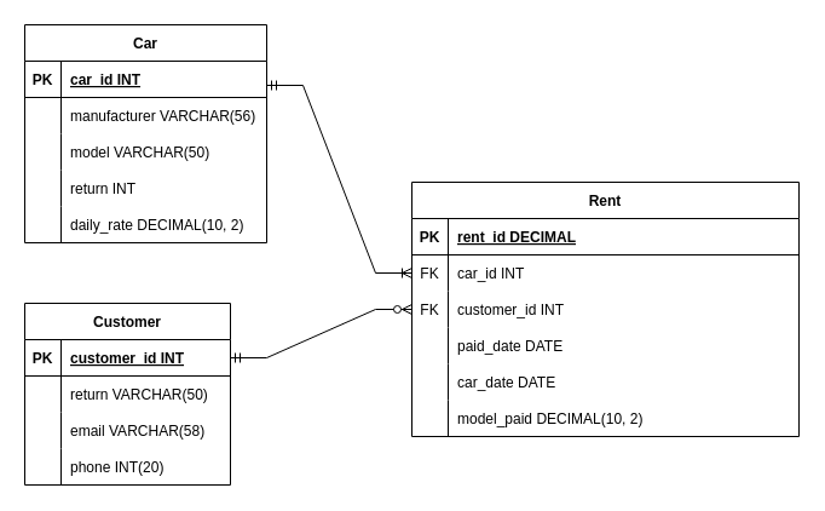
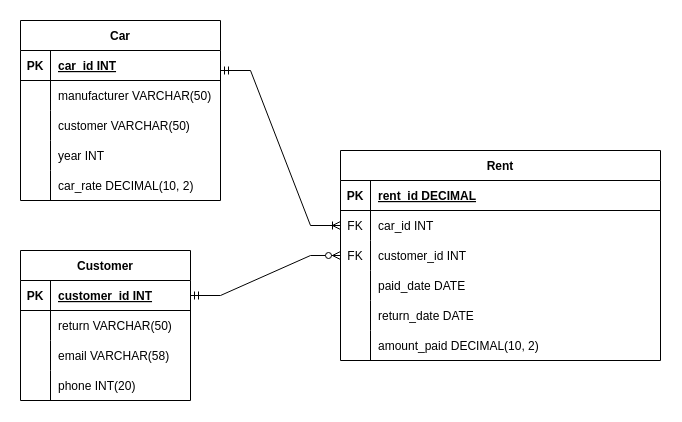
- <mxCell id="8" value="manufacturer VARCHAR(56)" style="shape=partialRectangle;overflow=hidden;connectable=0;fillColor=none;align=left;strokeColor=inherit;top=0;left=0;bottom=0;right=0;spacingLeft=6;" parent="6" vertex="1"><mxGeometry x="30" width="170" height="30" as="geometry"><mxRectangle width="170" height="30" as="alternateBounds" /></mxGeometry></mxCell>
+ <mxCell id="8" value="manufacturer VARCHAR(50)" style="shape=partialRectangle;overflow=hidden;connectable=0;fillColor=none;align=left;strokeColor=inherit;top=0;left=0;bottom=0;right=0;spacingLeft=6;" parent="6" vertex="1"><mxGeometry x="30" width="170" height="30" as="geometry"><mxRectangle width="170" height="30" as="alternateBounds" /></mxGeometry></mxCell>
- <mxCell id="11" value="model VARCHAR(50)" style="shape=partialRectangle;overflow=hidden;connectable=0;fillColor=none;align=left;strokeColor=inherit;top=0;left=0;bottom=0;right=0;spacingLeft=6;" parent="9" vertex="1"><mxGeometry x="30" width="170" height="30" as="geometry"><mxRectangle width="170" height="30" as="alternateBounds" /></mxGeometry></mxCell>
+ <mxCell id="11" value="customer VARCHAR(50)" style="shape=partialRectangle;overflow=hidden;connectable=0;fillColor=none;align=left;strokeColor=inherit;top=0;left=0;bottom=0;right=0;spacingLeft=6;" parent="9" vertex="1"><mxGeometry x="30" width="170" height="30" as="geometry"><mxRectangle width="170" height="30" as="alternateBounds" /></mxGeometry></mxCell>
- <mxCell id="14" value="return INT" style="shape=partialRectangle;overflow=hidden;connectable=0;fillColor=none;align=left;strokeColor=inherit;top=0;left=0;bottom=0;right=0;spacingLeft=6;" parent="12" vertex="1"><mxGeometry x="30" width="170" height="30" as="geometry"><mxRectangle width="170" height="30" as="alternateBounds" /></mxGeometry></mxCell>
+ <mxCell id="14" value="year INT" style="shape=partialRectangle;overflow=hidden;connectable=0;fillColor=none;align=left;strokeColor=inherit;top=0;left=0;bottom=0;right=0;spacingLeft=6;" parent="12" vertex="1"><mxGeometry x="30" width="170" height="30" as="geometry"><mxRectangle width="170" height="30" as="alternateBounds" /></mxGeometry></mxCell>
- <mxCell id="17" value="daily_rate DECIMAL(10, 2)" style="shape=partialRectangle;overflow=hidden;connectable=0;fillColor=none;align=left;strokeColor=inherit;top=0;left=0;bottom=0;right=0;spacingLeft=6;" parent="15" vertex="1"><mxGeometry x="30" width="170" height="30" as="geometry"><mxRectangle width="170" height="30" as="alternateBounds" /></mxGeometry></mxCell>
+ <mxCell id="17" value="car_rate DECIMAL(10, 2)" style="shape=partialRectangle;overflow=hidden;connectable=0;fillColor=none;align=left;strokeColor=inherit;top=0;left=0;bottom=0;right=0;spacingLeft=6;" parent="15" vertex="1"><mxGeometry x="30" width="170" height="30" as="geometry"><mxRectangle width="170" height="30" as="alternateBounds" /></mxGeometry></mxCell>
- <mxCell id="47" value="car_date DATE" style="shape=partialRectangle;overflow=hidden;connectable=0;fillColor=none;align=left;strokeColor=inherit;top=0;left=0;bottom=0;right=0;spacingLeft=6;" parent="45" vertex="1"><mxGeometry x="30" width="290" height="30" as="geometry"><mxRectangle width="290" height="30" as="alternateBounds" /></mxGeometry></mxCell>
+ <mxCell id="47" value="return_date DATE" style="shape=partialRectangle;overflow=hidden;connectable=0;fillColor=none;align=left;strokeColor=inherit;top=0;left=0;bottom=0;right=0;spacingLeft=6;" parent="45" vertex="1"><mxGeometry x="30" width="290" height="30" as="geometry"><mxRectangle width="290" height="30" as="alternateBounds" /></mxGeometry></mxCell>
- <mxCell id="50" value="model_paid DECIMAL(10, 2)" style="shape=partialRectangle;overflow=hidden;connectable=0;fillColor=none;align=left;strokeColor=inherit;top=0;left=0;bottom=0;right=0;spacingLeft=6;" parent="48" vertex="1"><mxGeometry x="30" width="290" height="30" as="geometry"><mxRectangle width="290" height="30" as="alternateBounds" /></mxGeometry></mxCell>
+ <mxCell id="50" value="amount_paid DECIMAL(10, 2)" style="shape=partialRectangle;overflow=hidden;connectable=0;fillColor=none;align=left;strokeColor=inherit;top=0;left=0;bottom=0;right=0;spacingLeft=6;" parent="48" vertex="1"><mxGeometry x="30" width="290" height="30" as="geometry"><mxRectangle width="290" height="30" as="alternateBounds" /></mxGeometry></mxCell>
